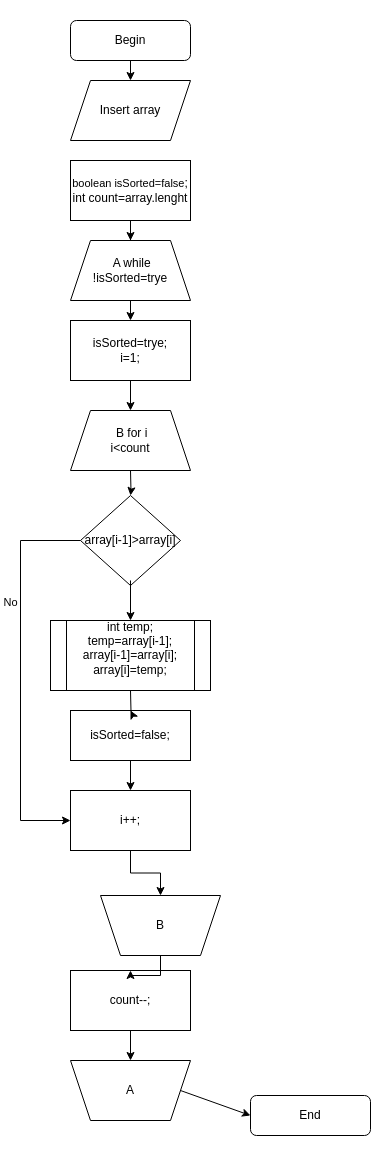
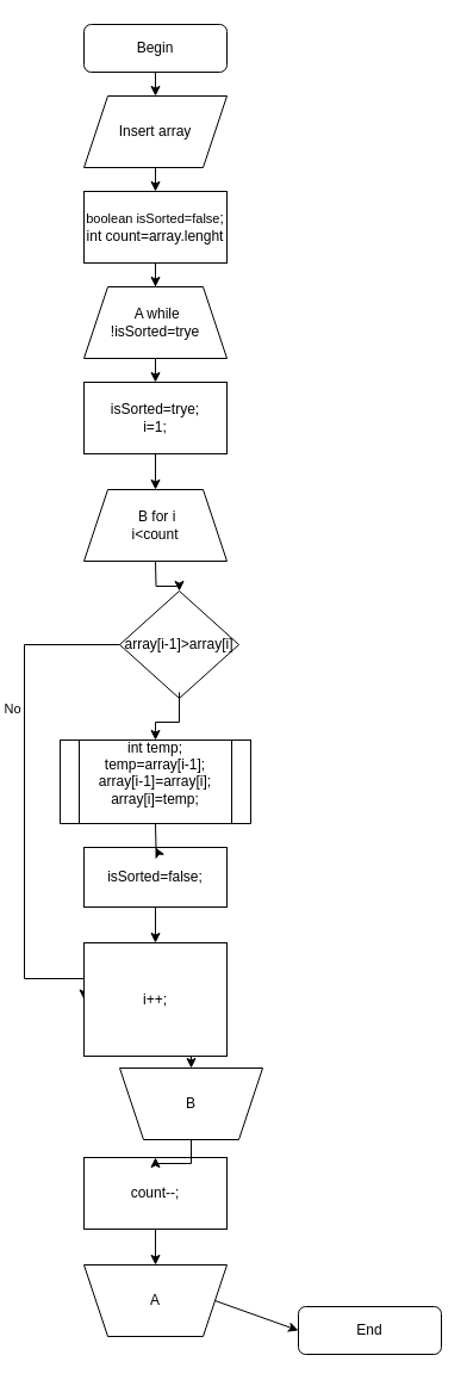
+ <mxCell id="6" style="edgeStyle=orthogonalEdgeStyle;rounded=0;orthogonalLoop=1;jettySize=auto;html=1;exitX=0.5;exitY=1;exitDx=0;exitDy=0;entryX=0.5;entryY=0;entryDx=0;entryDy=0;" edge="1" parent="1" source="7" target="9"><mxGeometry relative="1" as="geometry" /></mxCell>
- <mxCell id="12" value="array[i-1]&amp;gt;array[i]" style="rhombus;whiteSpace=wrap;html=1;" vertex="1" parent="1"><mxGeometry x="80" y="495" width="100" height="90" as="geometry" /></mxCell>
+ <mxCell id="12" value="array[i-1]&amp;gt;array[i]" style="rhombus;whiteSpace=wrap;html=1;" vertex="1" parent="1"><mxGeometry x="100" y="495" width="100" height="90" as="geometry" /></mxCell>
- <mxCell id="14" value="i++;" style="rounded=0;whiteSpace=wrap;html=1;" vertex="1" parent="1"><mxGeometry x="70" y="790" width="120" height="60" as="geometry" /></mxCell>
+ <mxCell id="14" value="i++;" style="rounded=0;whiteSpace=wrap;html=1;" vertex="1" parent="1"><mxGeometry x="70" y="790" width="120" height="95" as="geometry" /></mxCell>
